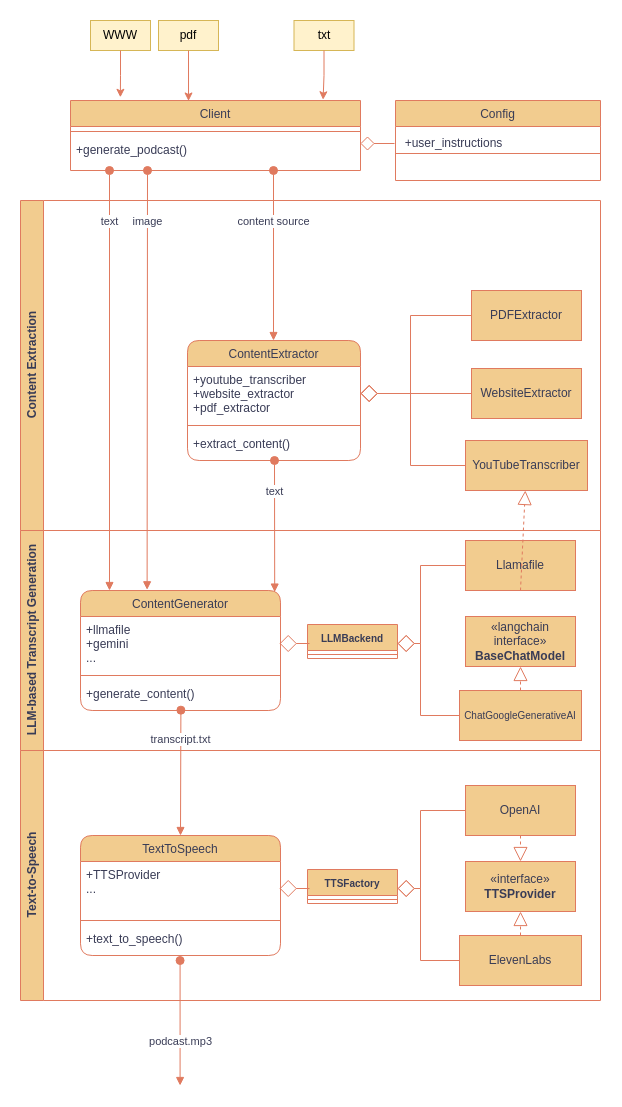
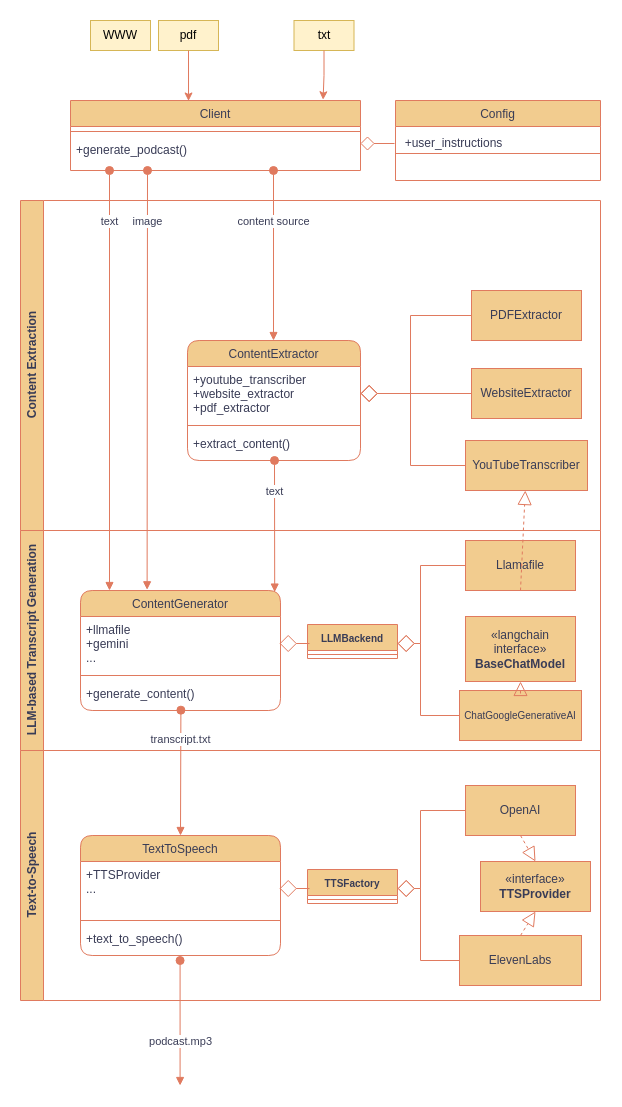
- <mxCell id="59" style="edgeStyle=orthogonalEdgeStyle;rounded=0;orthogonalLoop=1;jettySize=auto;html=1;exitX=0.5;exitY=1;exitDx=0;exitDy=0;entryX=0.172;entryY=-0.046;entryDx=0;entryDy=0;entryPerimeter=0;strokeColor=#E07A5F;fontColor=#393C56;fillColor=#F2CC8F;" edge="1" parent="1" source="56" target="49"><mxGeometry relative="1" as="geometry" /></mxCell>
- <mxCell id="24" value="«langchain&lt;br&gt;interface»&lt;br&gt;&lt;span style=&quot;text-align: left;&quot;&gt;&lt;b&gt;BaseChatModel&lt;/b&gt;&lt;/span&gt;" style="html=1;whiteSpace=wrap;strokeColor=#E07A5F;fontColor=#393C56;fillColor=#F2CC8F;" vertex="1" parent="1"><mxGeometry x="465" y="616" width="110" height="50" as="geometry" /></mxCell>
+ <mxCell id="24" value="«langchain&lt;br&gt;interface»&lt;br&gt;&lt;span style=&quot;text-align: left;&quot;&gt;&lt;b&gt;BaseChatModel&lt;/b&gt;&lt;/span&gt;" style="html=1;whiteSpace=wrap;strokeColor=#E07A5F;fontColor=#393C56;fillColor=#F2CC8F;" vertex="1" parent="1"><mxGeometry x="465" y="616" width="110" height="65" as="geometry" /></mxCell>
- <mxCell id="40" value="«interface»&lt;br&gt;&lt;span style=&quot;text-align: left;&quot;&gt;&lt;b&gt;TTSProvider&lt;/b&gt;&lt;/span&gt;" style="html=1;whiteSpace=wrap;strokeColor=#E07A5F;fontColor=#393C56;fillColor=#F2CC8F;" vertex="1" parent="1"><mxGeometry x="465" y="861" width="110" height="50" as="geometry" /></mxCell>
+ <mxCell id="40" value="«interface»&lt;br&gt;&lt;span style=&quot;text-align: left;&quot;&gt;&lt;b&gt;TTSProvider&lt;/b&gt;&lt;/span&gt;" style="html=1;whiteSpace=wrap;strokeColor=#E07A5F;fontColor=#393C56;fillColor=#F2CC8F;" vertex="1" parent="1"><mxGeometry x="480" y="861" width="110" height="50" as="geometry" /></mxCell>
